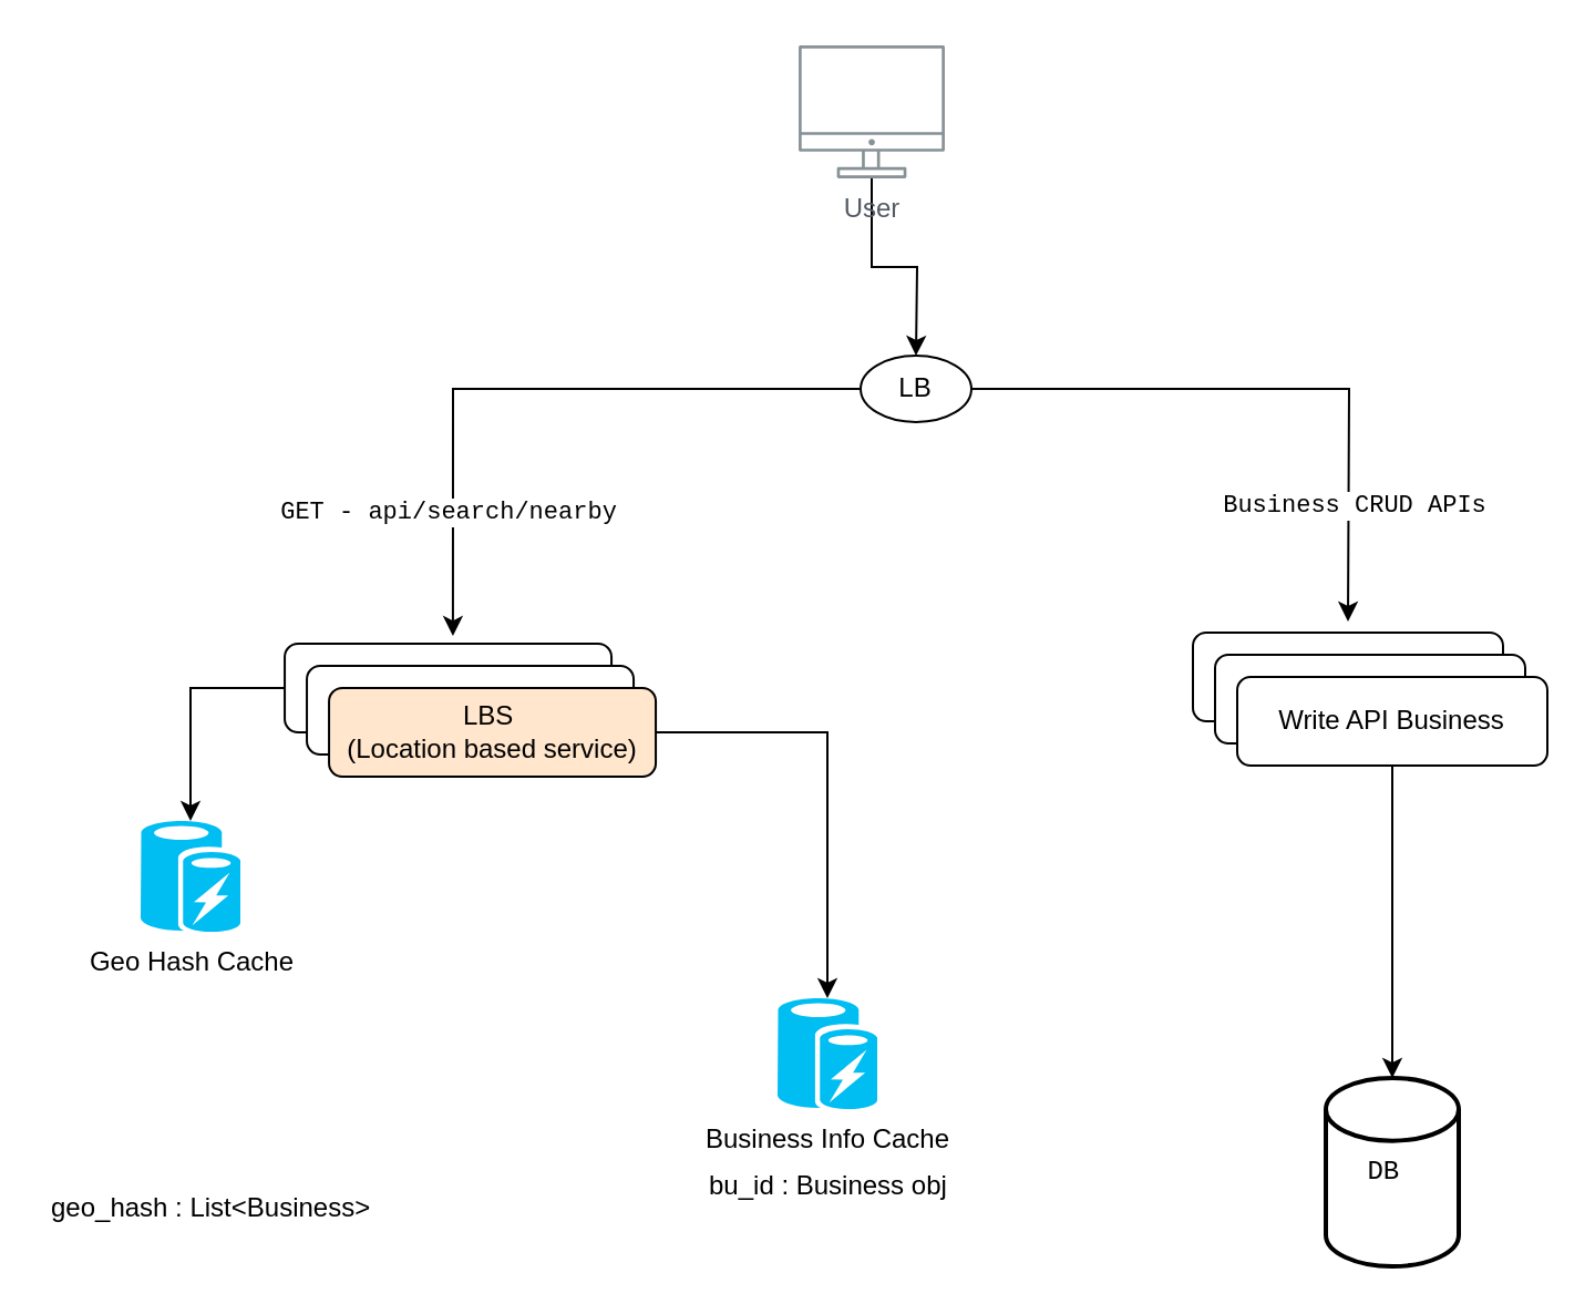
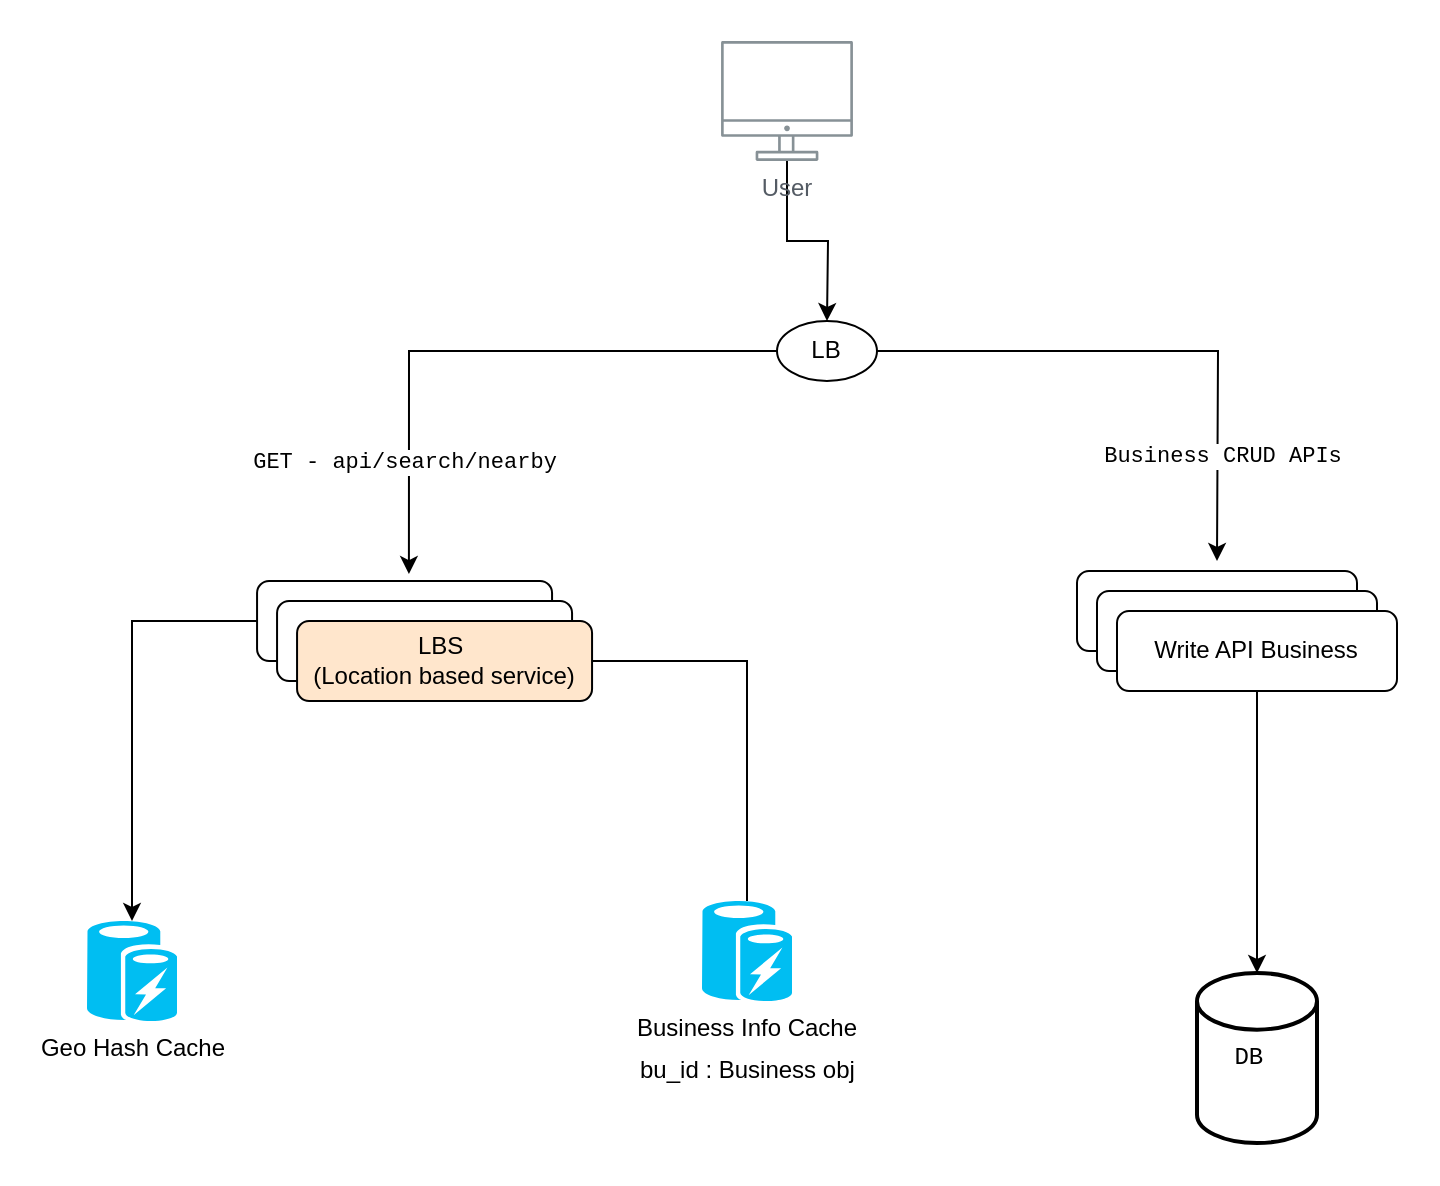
- <mxCell id="10" value="Geo Hash Cache" style="verticalLabelPosition=bottom;html=1;verticalAlign=top;align=center;strokeColor=none;fillColor=#00BEF2;shape=mxgraph.azure.azure_cache;" parent="1" vertex="1"><mxGeometry x="63" y="370" width="45" height="50" as="geometry" /></mxCell>
+ <mxCell id="10" value="Geo Hash Cache" style="verticalLabelPosition=bottom;html=1;verticalAlign=top;align=center;strokeColor=none;fillColor=#00BEF2;shape=mxgraph.azure.azure_cache;" parent="1" vertex="1"><mxGeometry x="43" y="460" width="45" height="50" as="geometry" /></mxCell>
- <mxCell id="15" style="edgeStyle=orthogonalEdgeStyle;rounded=0;orthogonalLoop=1;jettySize=auto;html=1;exitX=1;exitY=0.5;exitDx=0;exitDy=0;entryX=0.5;entryY=0;entryDx=0;entryDy=0;entryPerimeter=0;" parent="1" source="16" target="11" edge="1"><mxGeometry relative="1" as="geometry" /></mxCell>
+ <mxCell id="15" style="edgeStyle=orthogonalEdgeStyle;rounded=0;orthogonalLoop=1;jettySize=auto;html=1;exitX=1;exitY=0.5;exitDx=0;exitDy=0;entryX=0.5;entryY=0;entryDx=0;entryDy=0;entryPerimeter=0;endArrow=none;" parent="1" source="16" target="11" edge="1"><mxGeometry relative="1" as="geometry" /></mxCell>
- <mxCell id="7" value="geo_hash : List&amp;lt;Business&amp;gt;" style="text;html=1;strokeColor=none;fillColor=none;align=left;verticalAlign=middle;whiteSpace=wrap;rounded=0;" parent="1" vertex="1"><mxGeometry x="20.5" y="530" width="150" height="30" as="geometry" /></mxCell>
